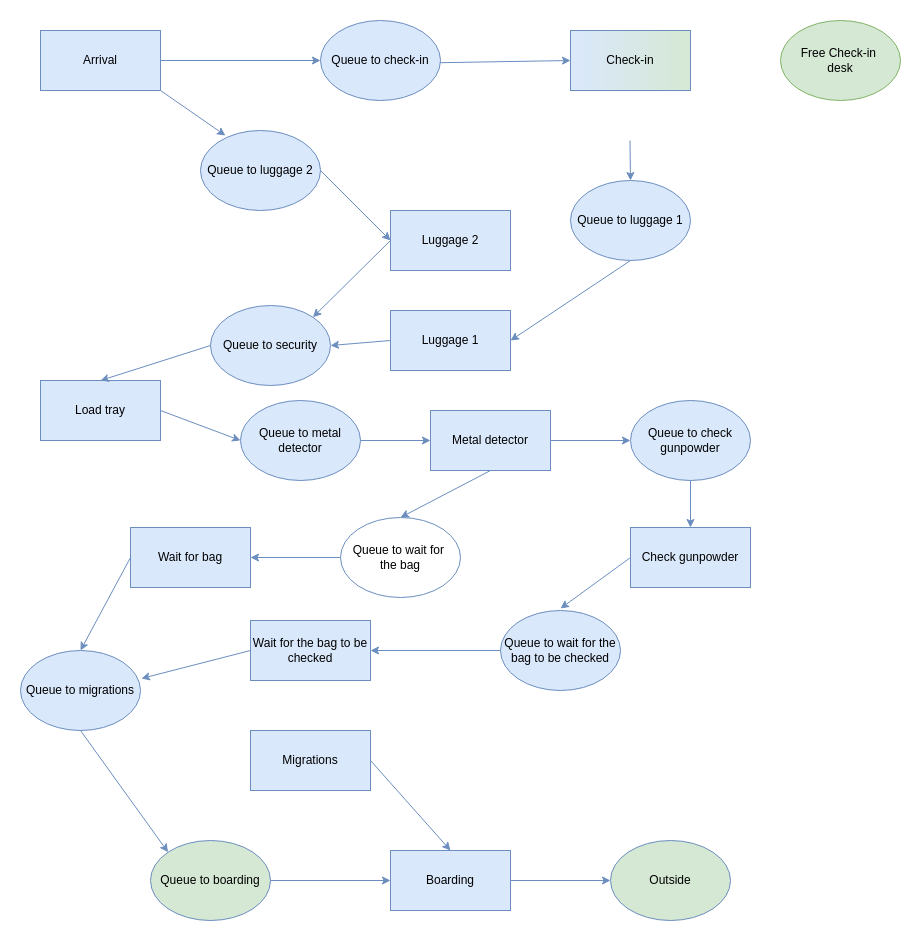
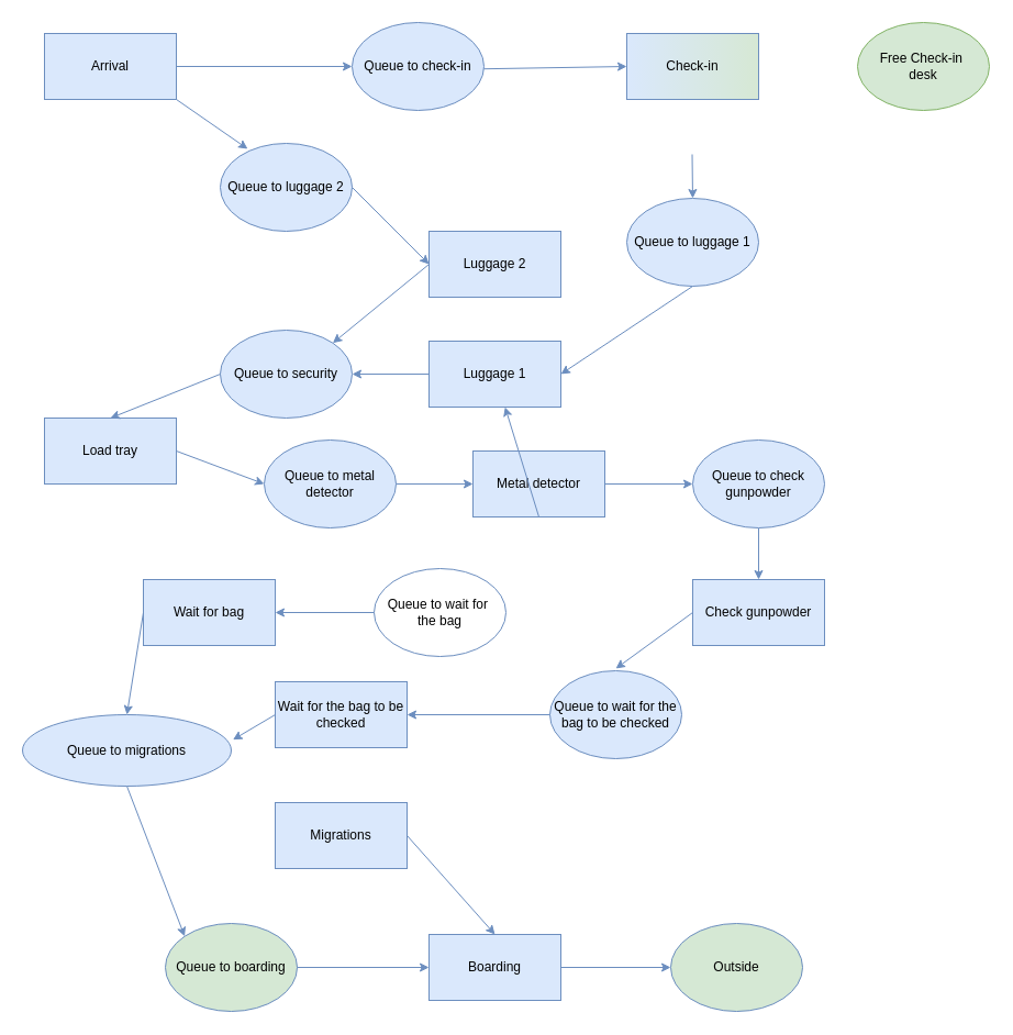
- <mxCell id="9" value="Queue to security" style="ellipse;whiteSpace=wrap;html=1;fillColor=#dae8fc;strokeColor=#6c8ebf;" vertex="1" parent="1"><mxGeometry x="210" y="305" width="120" height="80" as="geometry" /></mxCell>
+ <mxCell id="9" value="Queue to security" style="ellipse;whiteSpace=wrap;html=1;fillColor=#dae8fc;strokeColor=#6c8ebf;" vertex="1" parent="1"><mxGeometry x="200" y="300" width="120" height="80" as="geometry" /></mxCell>
- <mxCell id="39" value="" style="endArrow=classic;html=1;rounded=0;exitX=0.5;exitY=1;exitDx=0;exitDy=0;entryX=0.5;entryY=0;entryDx=0;entryDy=0;fillColor=#dae8fc;strokeColor=#6c8ebf;" edge="1" parent="1" source="29" target="35"><mxGeometry width="50" height="50" relative="1" as="geometry"><mxPoint x="380" y="580" as="sourcePoint" /><mxPoint x="430" y="530" as="targetPoint" /></mxGeometry></mxCell>
+ <mxCell id="39" value="" style="endArrow=classic;html=1;rounded=0;exitX=0.5;exitY=1;exitDx=0;exitDy=0;fillColor=#dae8fc;strokeColor=#6c8ebf;" edge="1" parent="1" source="29" target="6"><mxGeometry width="50" height="50" relative="1" as="geometry"><mxPoint x="380" y="580" as="sourcePoint" /><mxPoint x="430" y="530" as="targetPoint" /></mxGeometry></mxCell>
- <mxCell id="11" value="Queue to migrations" style="ellipse;whiteSpace=wrap;html=1;fillColor=#dae8fc;strokeColor=#6c8ebf;" vertex="1" parent="1"><mxGeometry x="20" y="650" width="120" height="80" as="geometry" /></mxCell>
+ <mxCell id="11" value="Queue to migrations" style="ellipse;whiteSpace=wrap;html=1;fillColor=#dae8fc;strokeColor=#6c8ebf;" vertex="1" parent="1"><mxGeometry x="20" y="650" width="190" height="65" as="geometry" /></mxCell>
